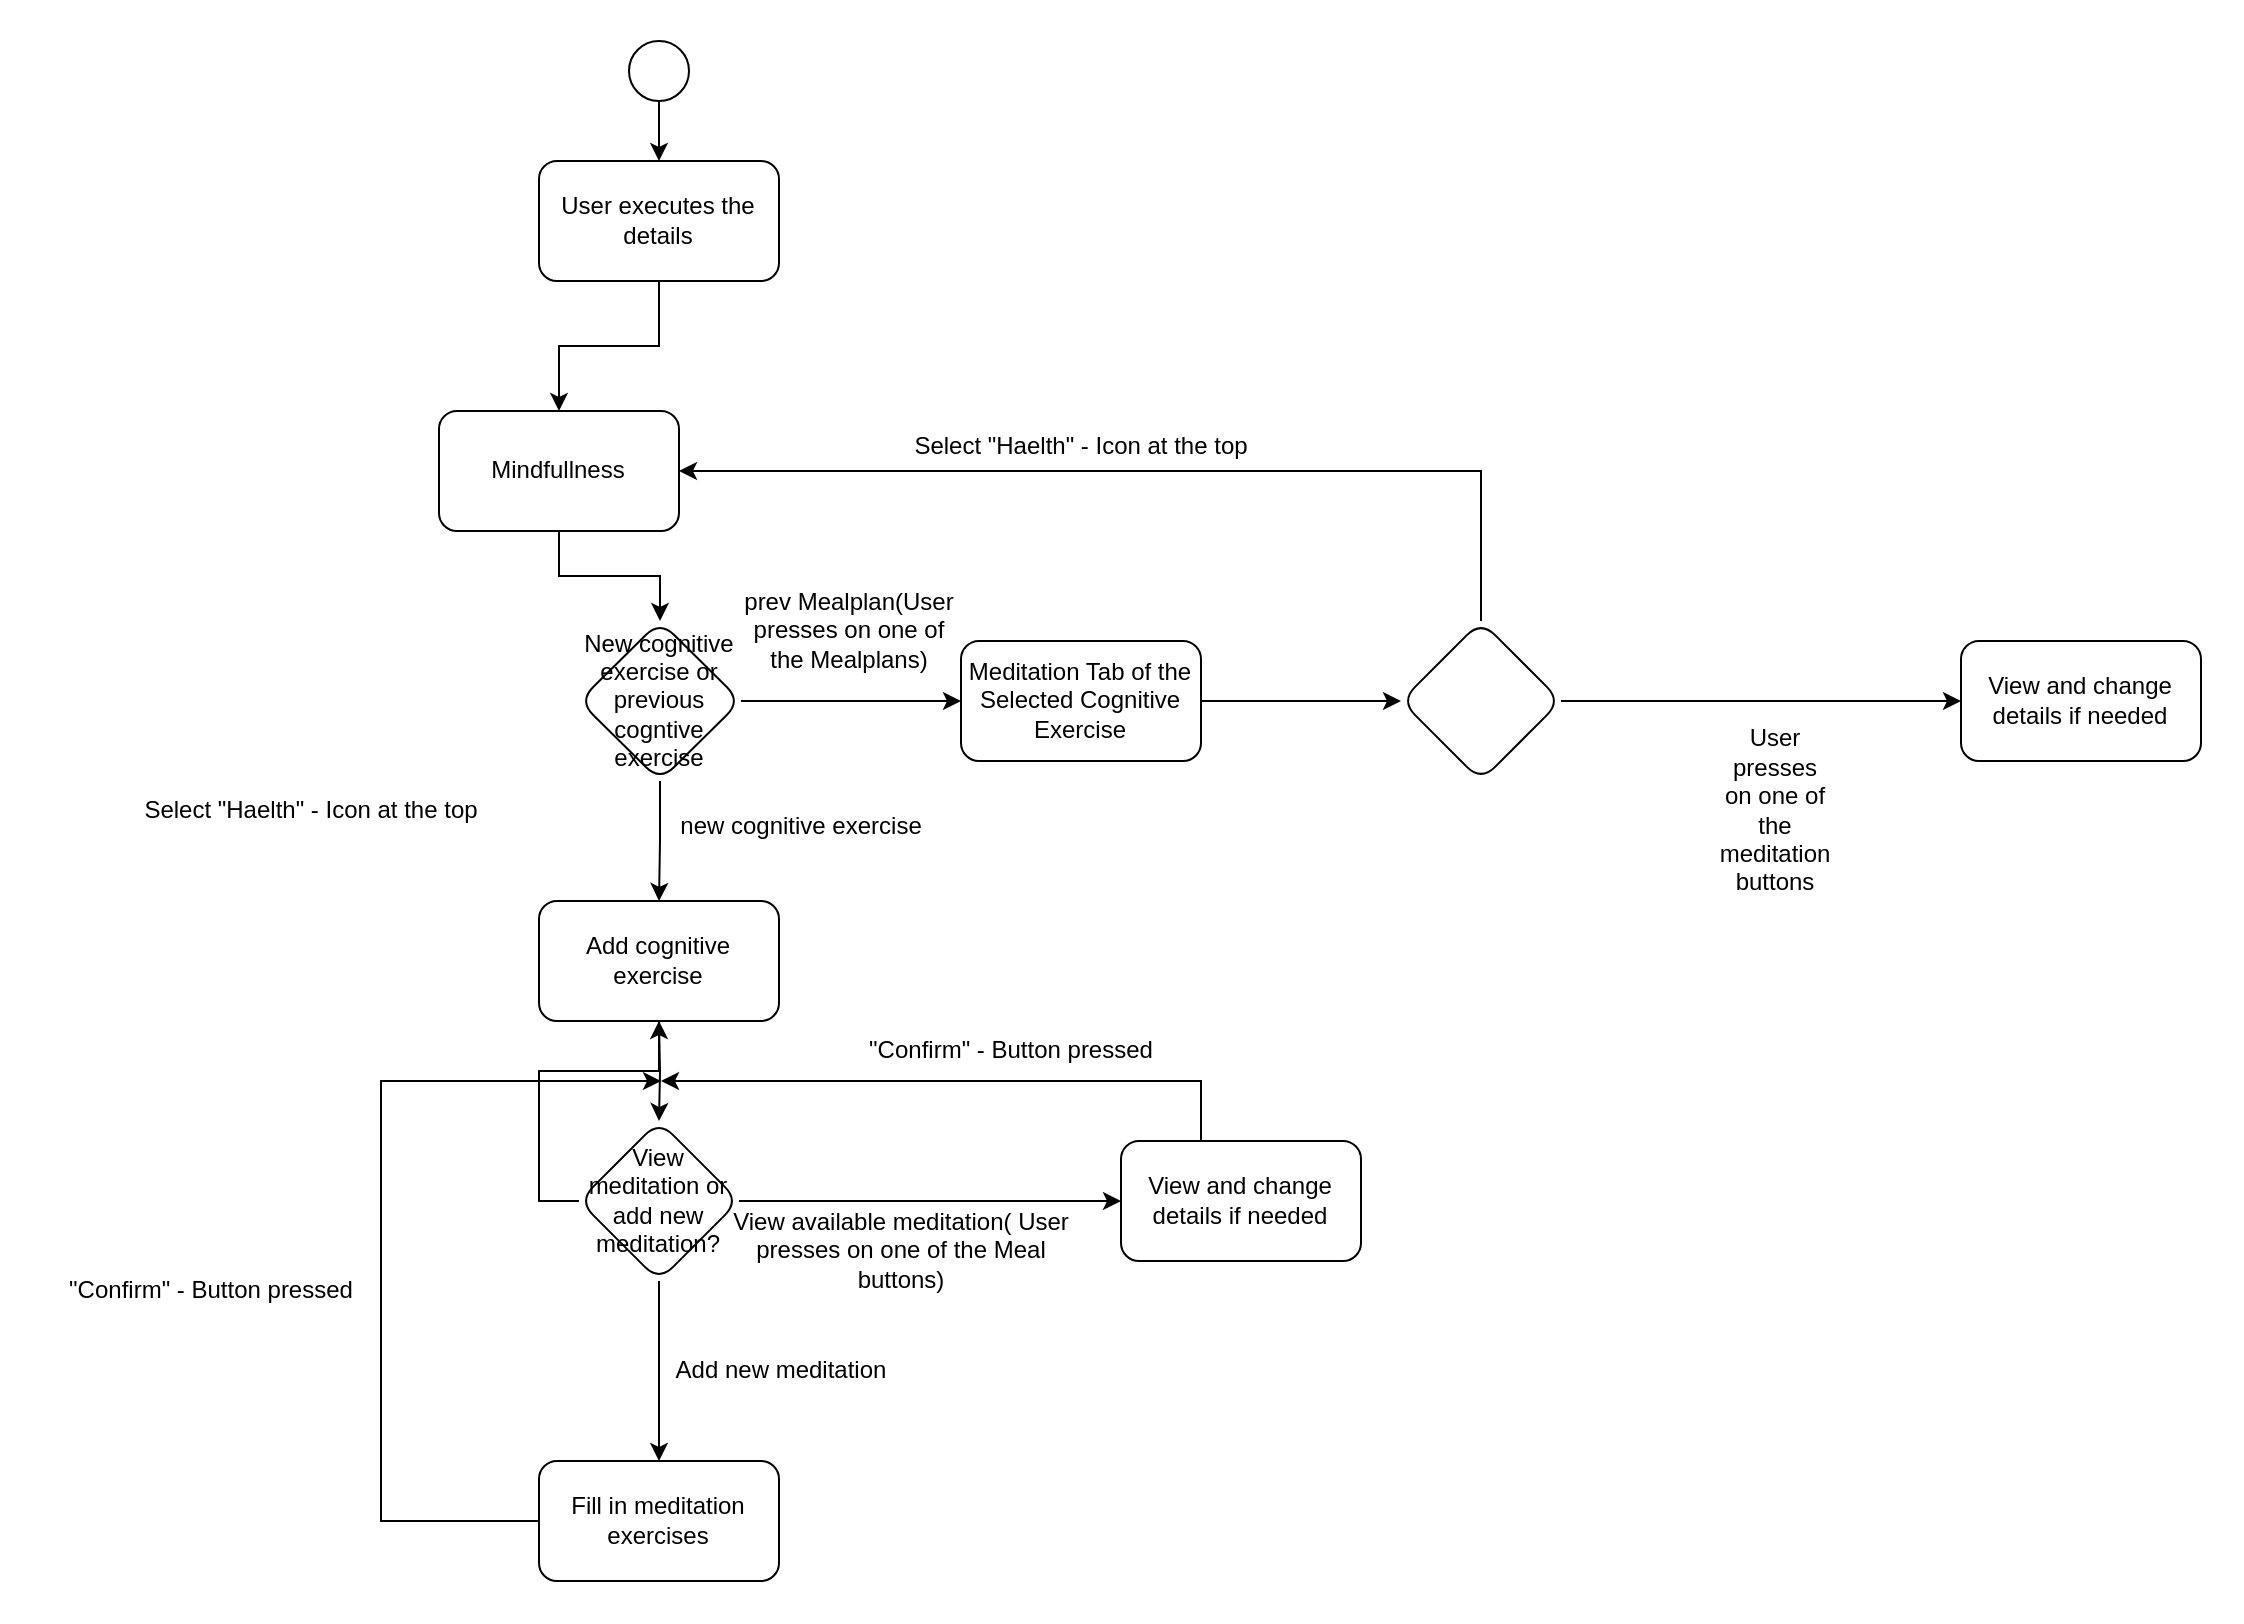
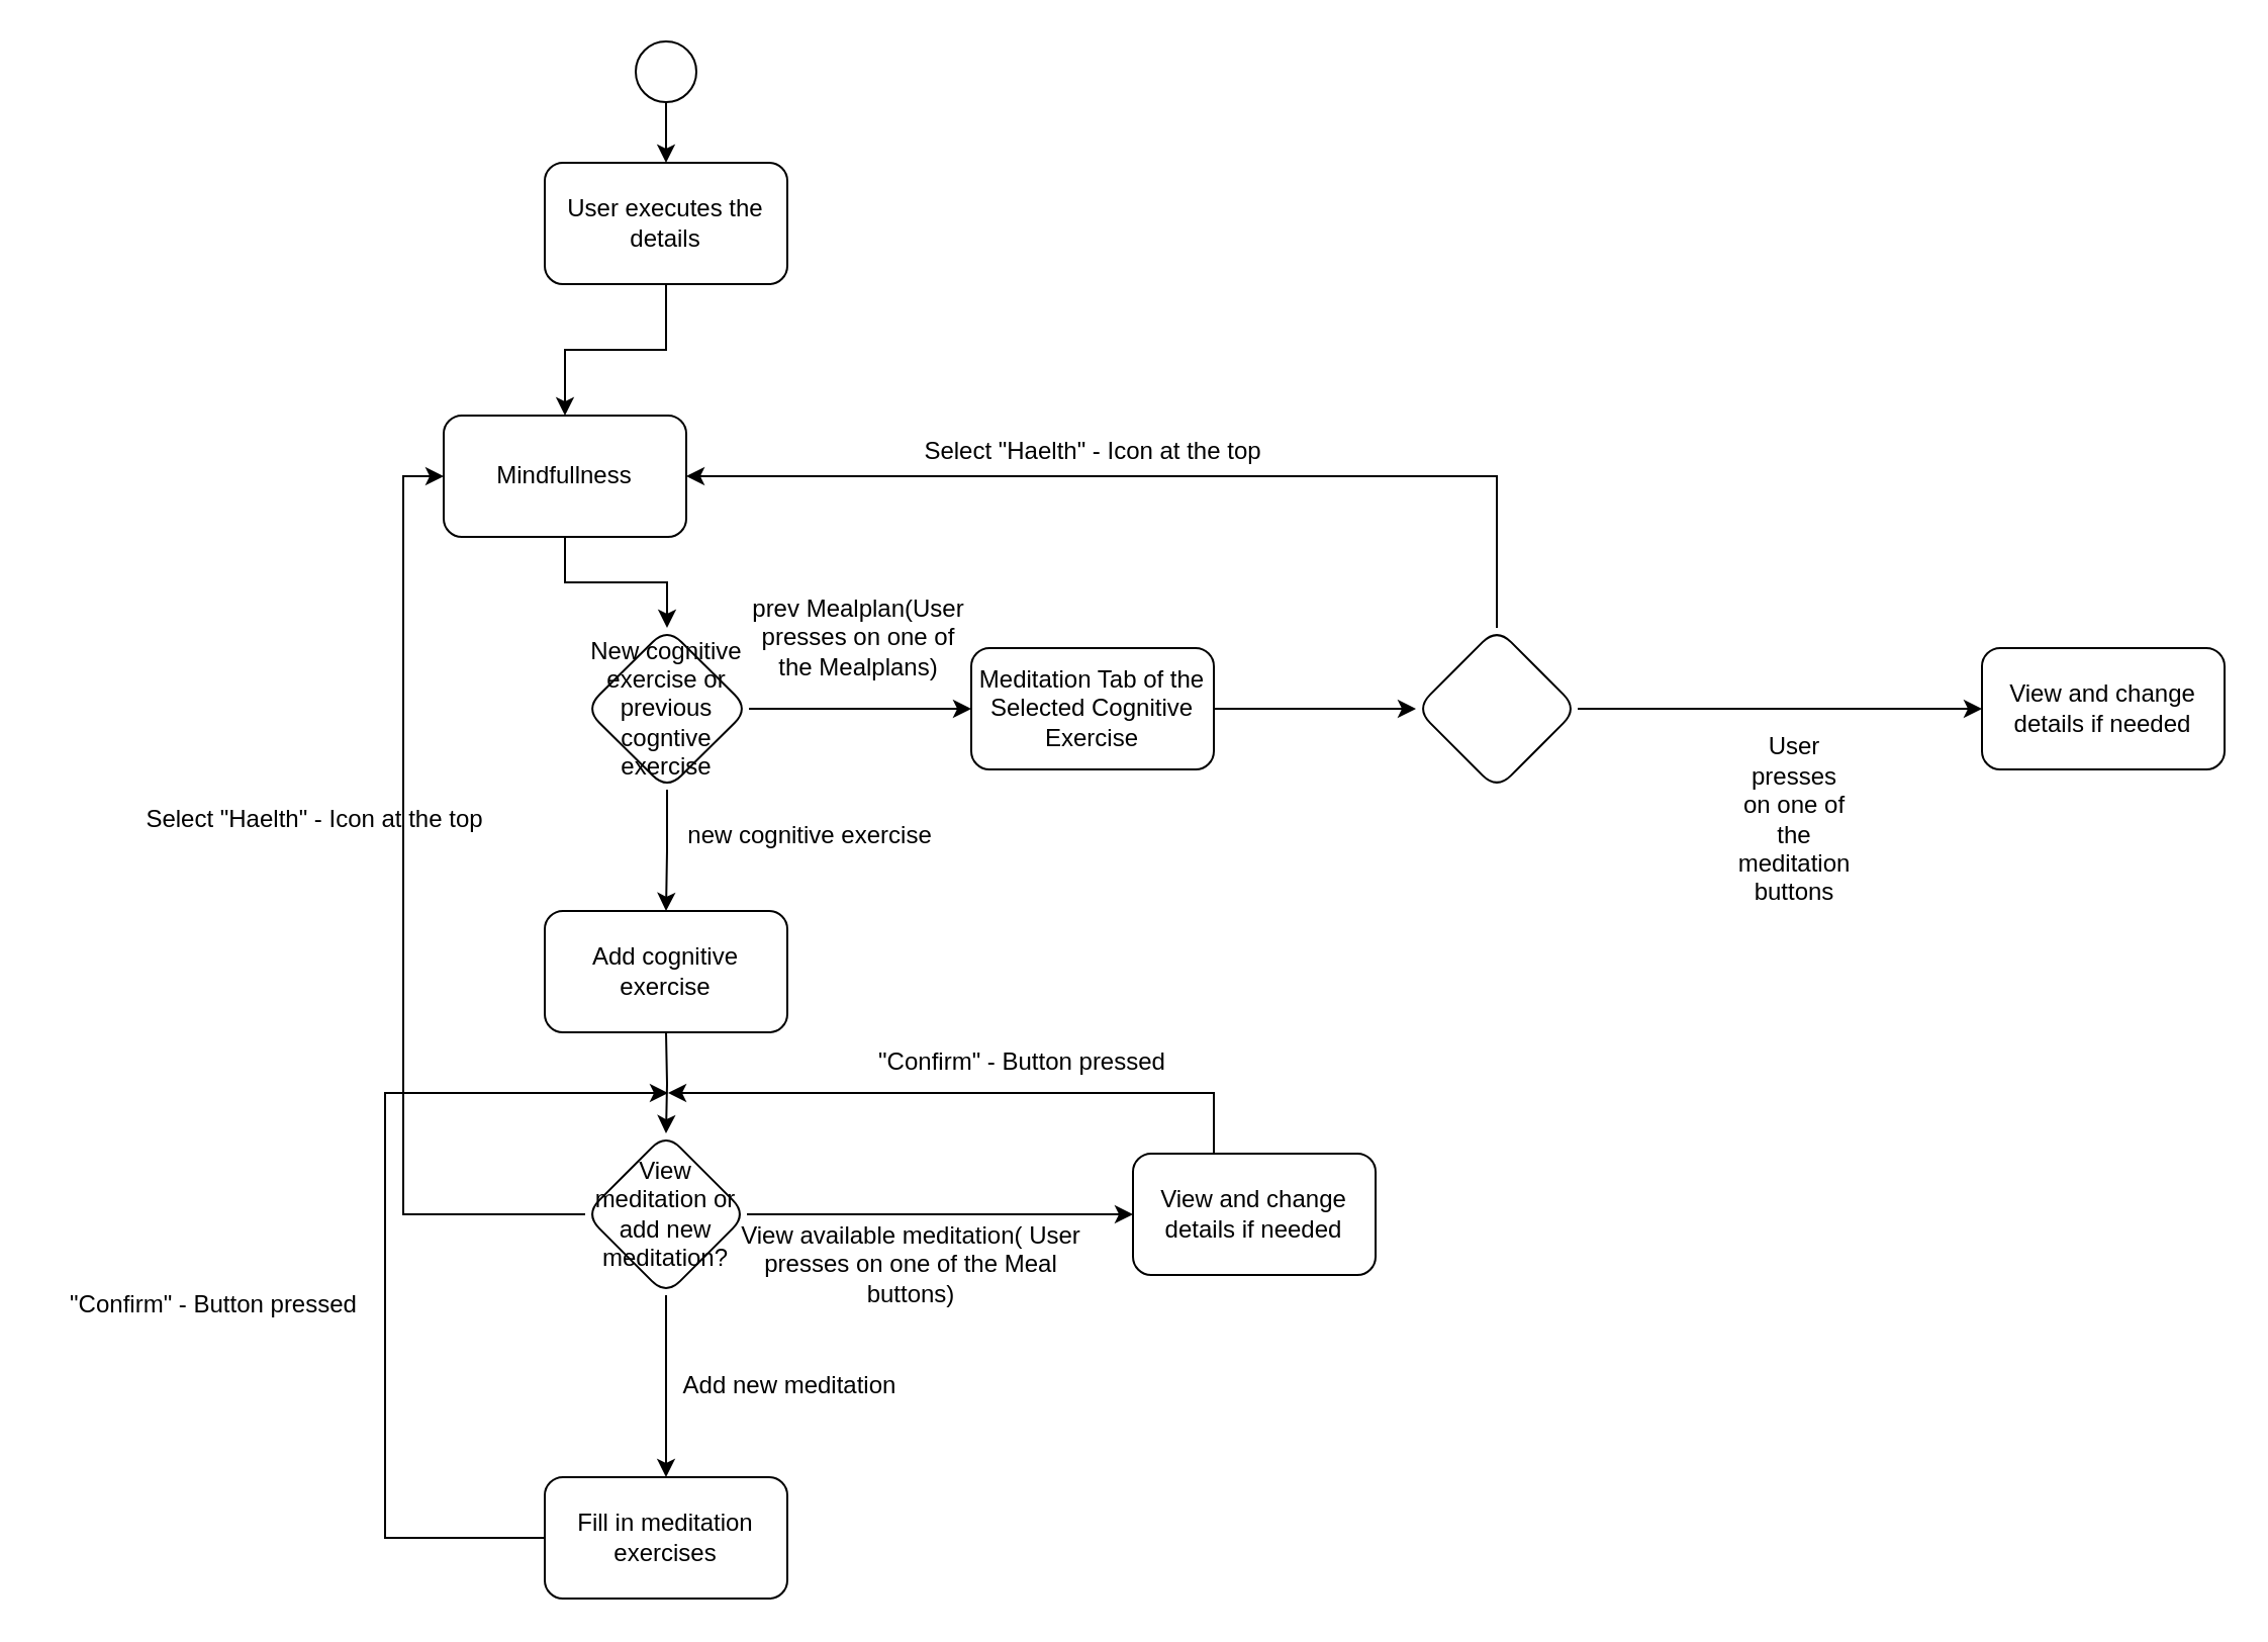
- <mxCell id="12" style="edgeStyle=orthogonalEdgeStyle;rounded=0;orthogonalLoop=1;jettySize=auto;html=1;exitX=0;exitY=0.5;exitDx=0;exitDy=0;" edge="1" parent="1" source="13" target="9"><mxGeometry relative="1" as="geometry"><mxPoint x="230" y="220" as="targetPoint" /></mxGeometry></mxCell>
+ <mxCell id="12" style="edgeStyle=orthogonalEdgeStyle;rounded=0;orthogonalLoop=1;jettySize=auto;html=1;exitX=0;exitY=0.5;exitDx=0;exitDy=0;entryX=0;entryY=0.5;entryDx=0;entryDy=0;" edge="1" parent="1" source="13" target="7"><mxGeometry relative="1" as="geometry"><mxPoint x="230" y="220" as="targetPoint" /></mxGeometry></mxCell>
